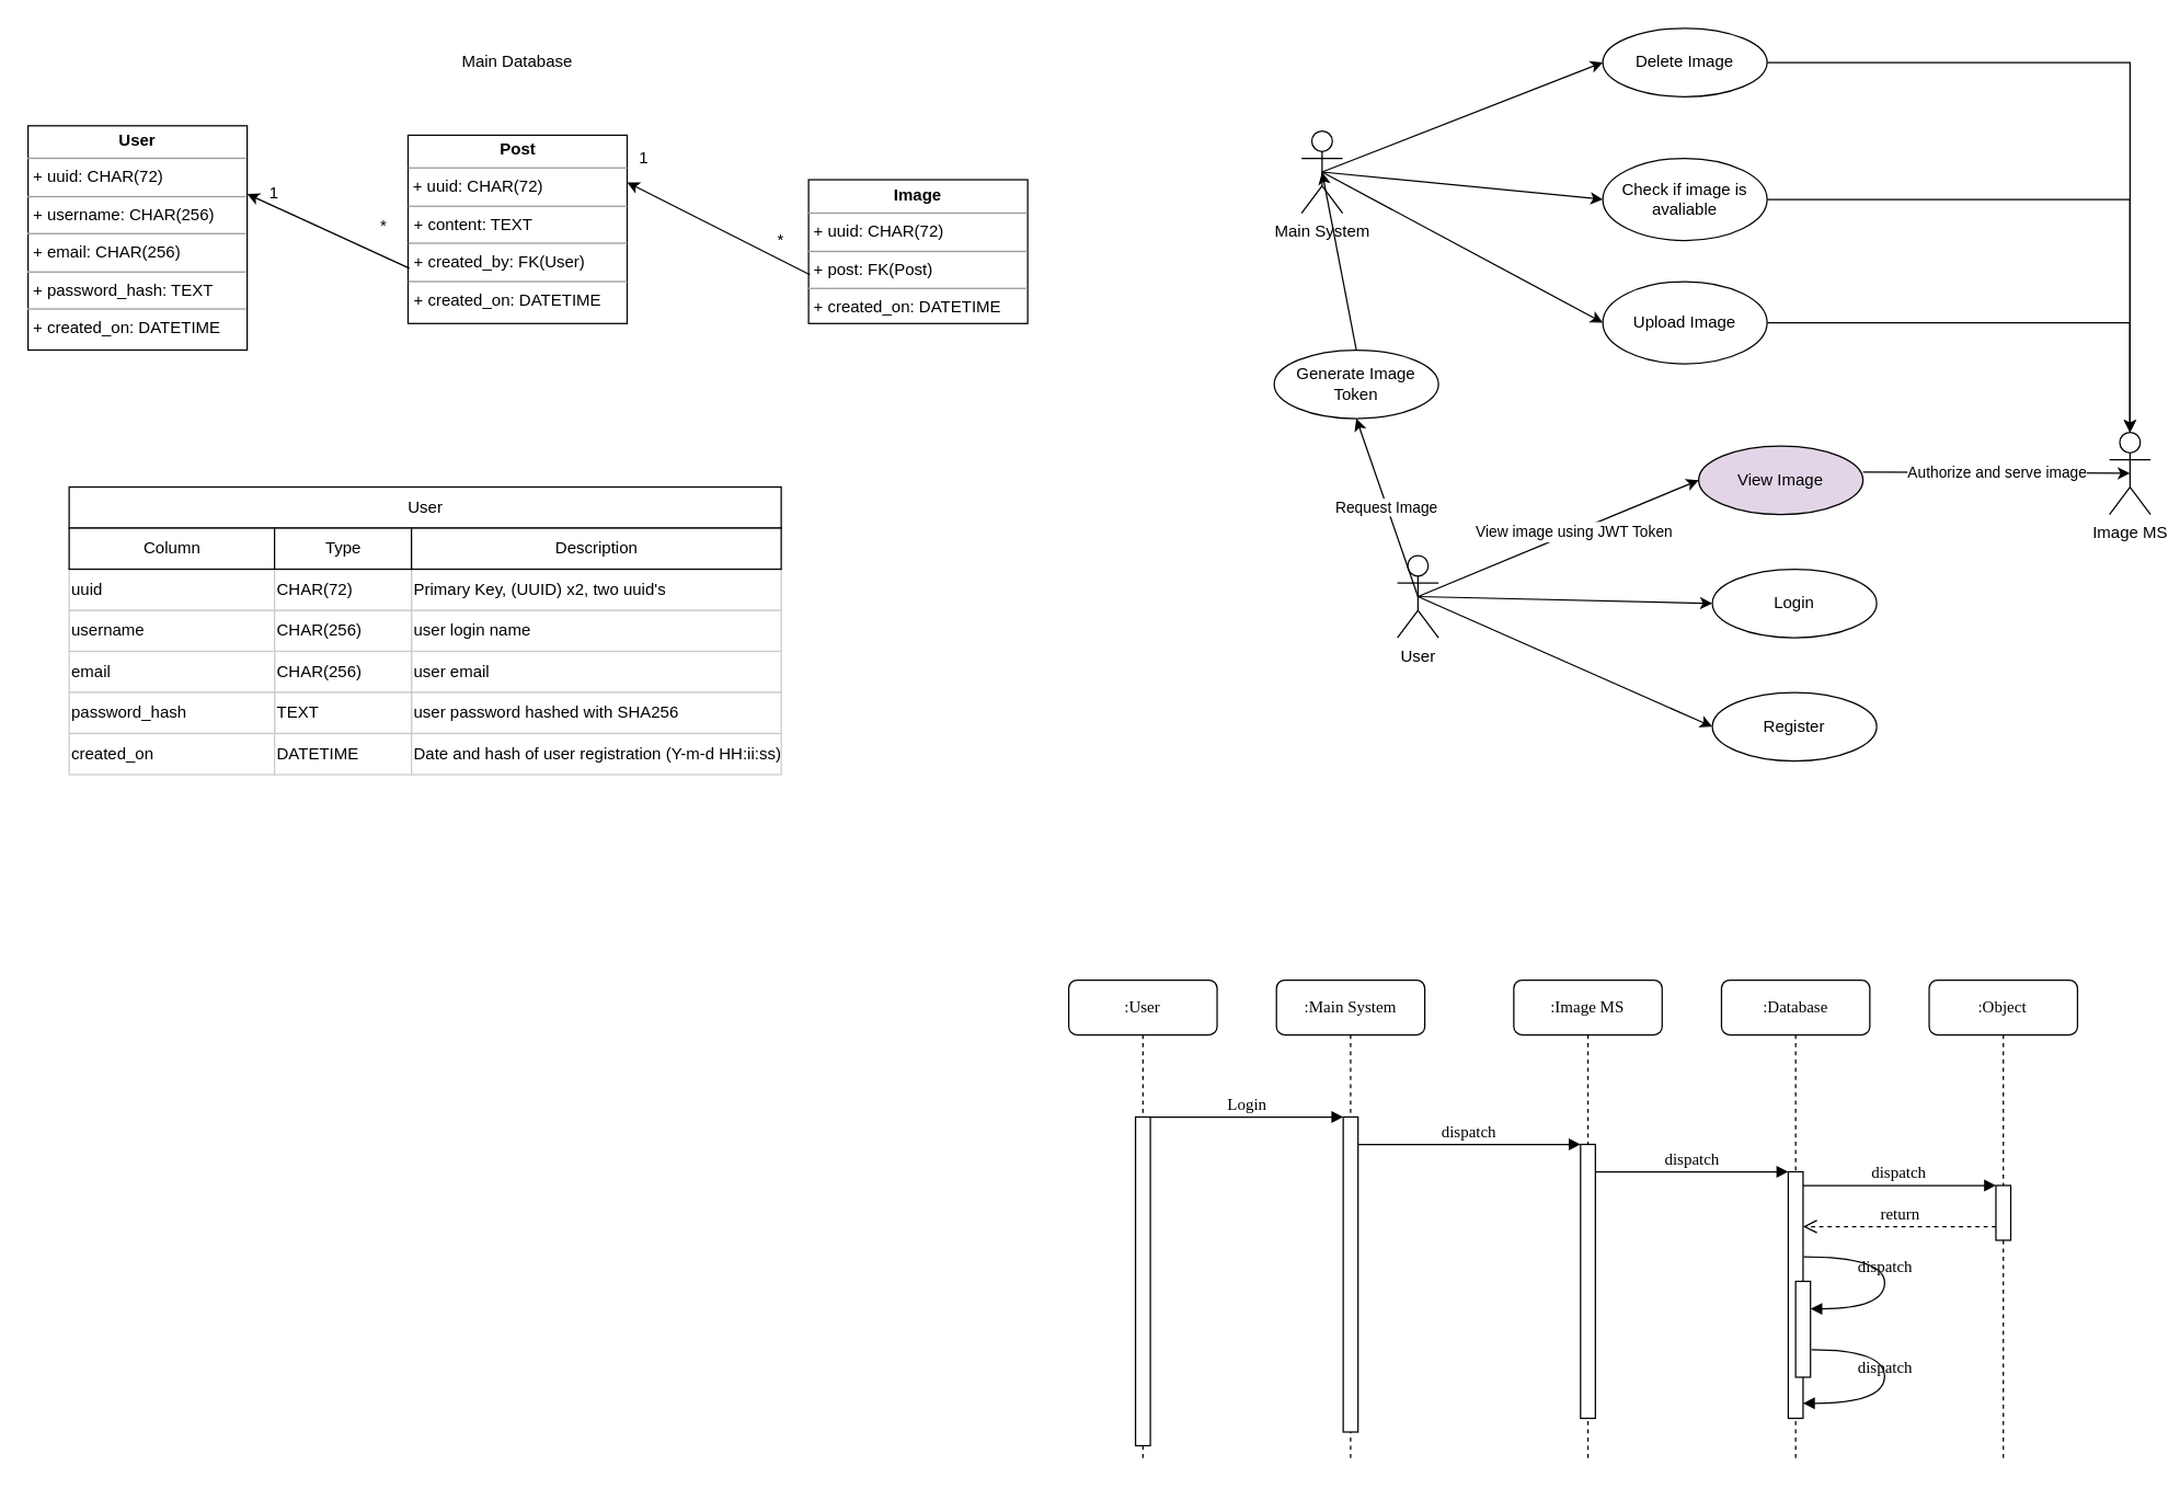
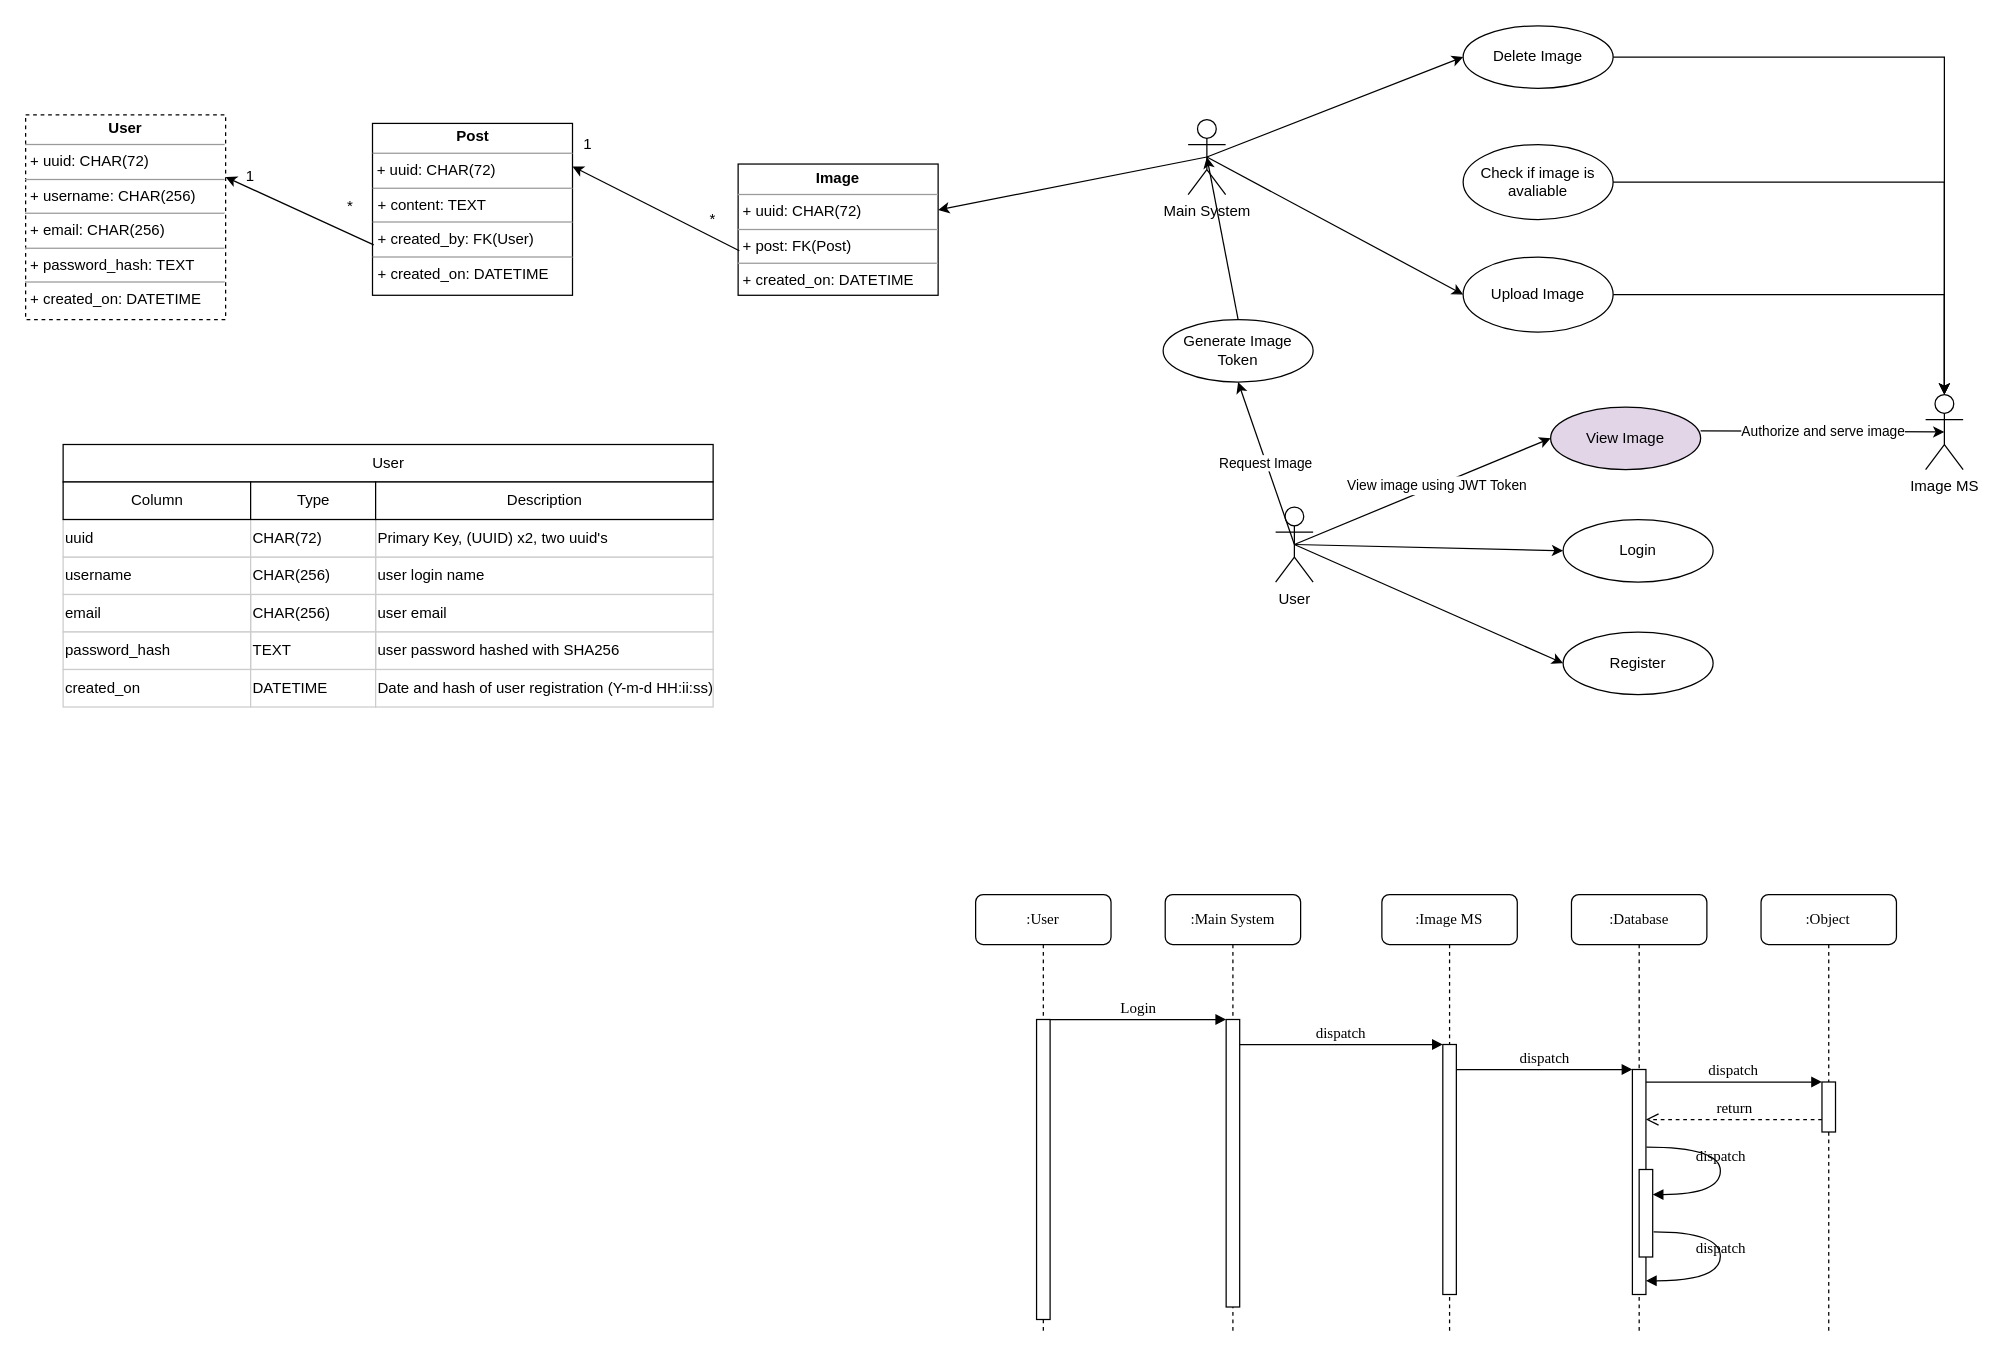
- <mxCell id="18" value="Main Database" style="text;html=1;strokeColor=none;fillColor=none;align=center;verticalAlign=middle;whiteSpace=wrap;rounded=0;" vertex="1" parent="1"><mxGeometry x="320" y="35" width="115" height="20" as="geometry" /></mxCell>
- <mxCell id="7" value="" style="endArrow=classic;html=1;entryX=0;entryY=0.5;entryDx=0;entryDy=0;exitX=0.5;exitY=0.5;exitDx=0;exitDy=0;exitPerimeter=0;" parent="1" source="4" target="24" edge="1"><mxGeometry width="50" height="50" relative="1" as="geometry"><mxPoint x="900" y="145" as="sourcePoint" /><mxPoint x="1150" y="225" as="targetPoint" /></mxGeometry></mxCell>
+ <mxCell id="7" value="" style="endArrow=classic;html=1;exitX=0.5;exitY=0.5;exitDx=0;exitDy=0;exitPerimeter=0;" parent="1" source="4" target="14" edge="1"><mxGeometry width="50" height="50" relative="1" as="geometry"><mxPoint x="900" y="145" as="sourcePoint" /><mxPoint x="1150" y="225" as="targetPoint" /></mxGeometry></mxCell>
- <mxCell id="15" value="&lt;p style=&quot;margin: 0px ; margin-top: 4px ; text-align: center&quot;&gt;&lt;b&gt;User&lt;/b&gt;&lt;/p&gt;&lt;hr size=&quot;1&quot;&gt;&lt;p style=&quot;margin: 0px ; margin-left: 4px&quot;&gt;+ uuid: CHAR(72)&amp;nbsp;&lt;br&gt;&lt;/p&gt;&lt;hr size=&quot;1&quot;&gt;&lt;p style=&quot;margin: 0px ; margin-left: 4px&quot;&gt;+ username: CHAR(256)&lt;br&gt;&lt;/p&gt;&lt;hr size=&quot;1&quot;&gt;&lt;p style=&quot;margin: 0px 0px 0px 4px&quot;&gt;&lt;span&gt;+ email: CHAR(256)&lt;/span&gt;&lt;/p&gt;&lt;hr size=&quot;1&quot;&gt;&lt;p style=&quot;margin: 0px 0px 0px 4px&quot;&gt;+ password_hash: TEXT&lt;/p&gt;&lt;hr size=&quot;1&quot;&gt;&lt;p style=&quot;margin: 0px 0px 0px 4px&quot;&gt;+ created_on: DATETIME&lt;/p&gt;&lt;p style=&quot;margin: 0px 0px 0px 4px&quot;&gt;&lt;br&gt;&lt;/p&gt;" style="verticalAlign=top;align=left;overflow=fill;fontSize=12;fontFamily=Helvetica;html=1;" vertex="1" parent="1"><mxGeometry x="20" y="91.25" width="160" height="163.75" as="geometry" /></mxCell>
+ <mxCell id="15" value="&lt;p style=&quot;margin: 0px ; margin-top: 4px ; text-align: center&quot;&gt;&lt;b&gt;User&lt;/b&gt;&lt;/p&gt;&lt;hr size=&quot;1&quot;&gt;&lt;p style=&quot;margin: 0px ; margin-left: 4px&quot;&gt;+ uuid: CHAR(72)&amp;nbsp;&lt;br&gt;&lt;/p&gt;&lt;hr size=&quot;1&quot;&gt;&lt;p style=&quot;margin: 0px ; margin-left: 4px&quot;&gt;+ username: CHAR(256)&lt;br&gt;&lt;/p&gt;&lt;hr size=&quot;1&quot;&gt;&lt;p style=&quot;margin: 0px 0px 0px 4px&quot;&gt;&lt;span&gt;+ email: CHAR(256)&lt;/span&gt;&lt;/p&gt;&lt;hr size=&quot;1&quot;&gt;&lt;p style=&quot;margin: 0px 0px 0px 4px&quot;&gt;+ password_hash: TEXT&lt;/p&gt;&lt;hr size=&quot;1&quot;&gt;&lt;p style=&quot;margin: 0px 0px 0px 4px&quot;&gt;+ created_on: DATETIME&lt;/p&gt;&lt;p style=&quot;margin: 0px 0px 0px 4px&quot;&gt;&lt;br&gt;&lt;/p&gt;" style="verticalAlign=top;align=left;overflow=fill;fontSize=12;fontFamily=Helvetica;html=1;dashed=1;" vertex="1" parent="1"><mxGeometry x="20" y="91.25" width="160" height="163.75" as="geometry" /></mxCell>
